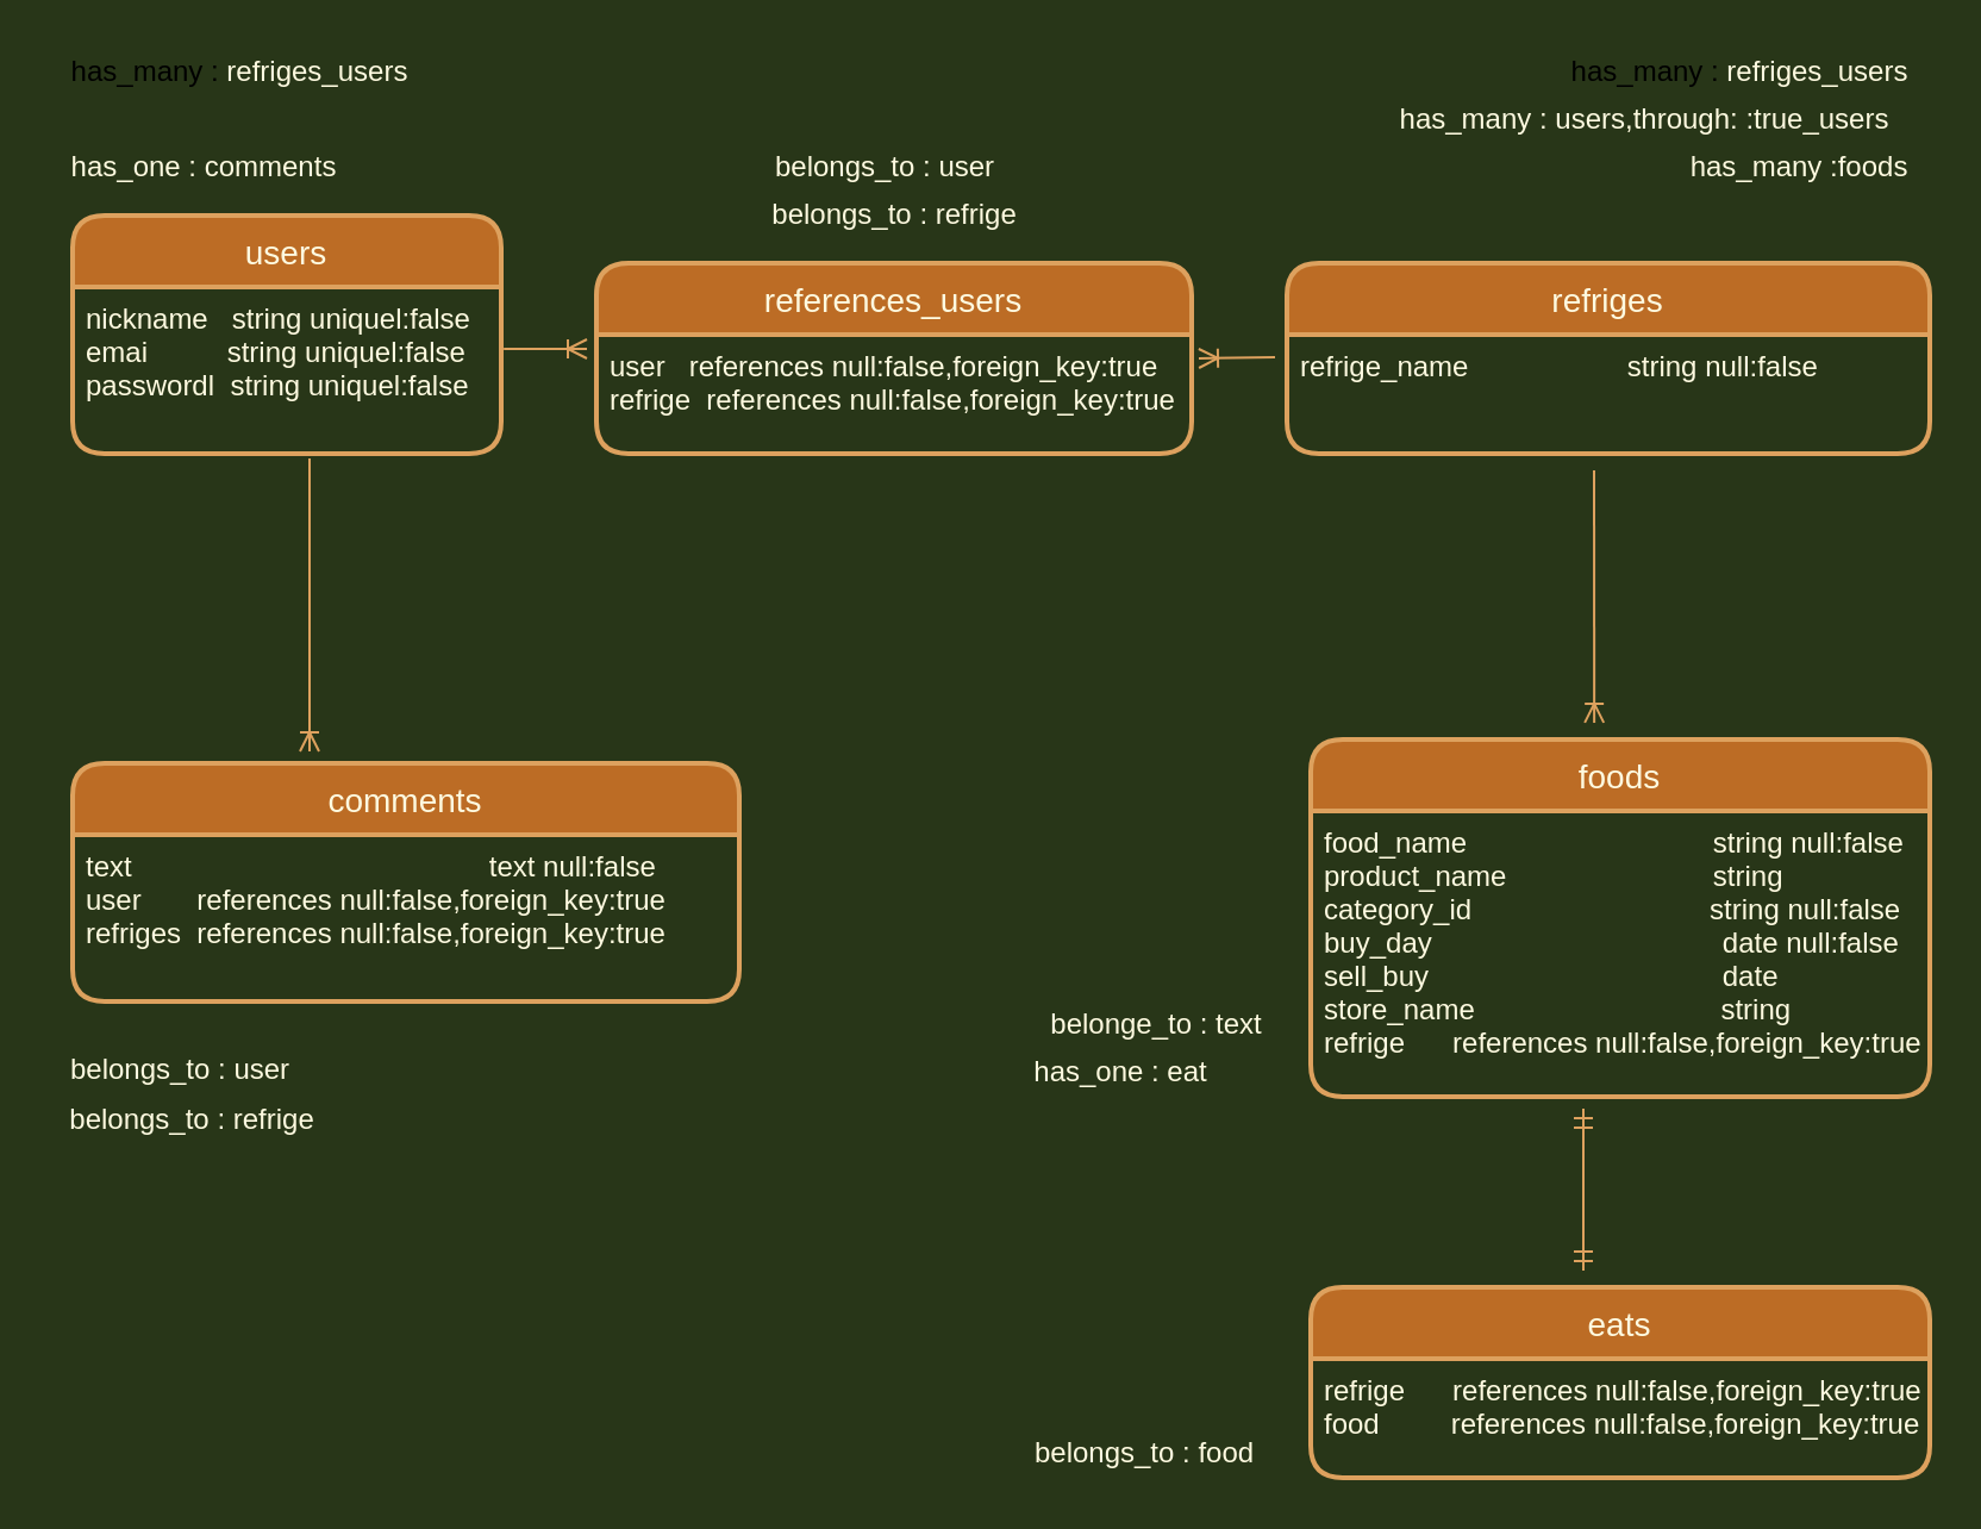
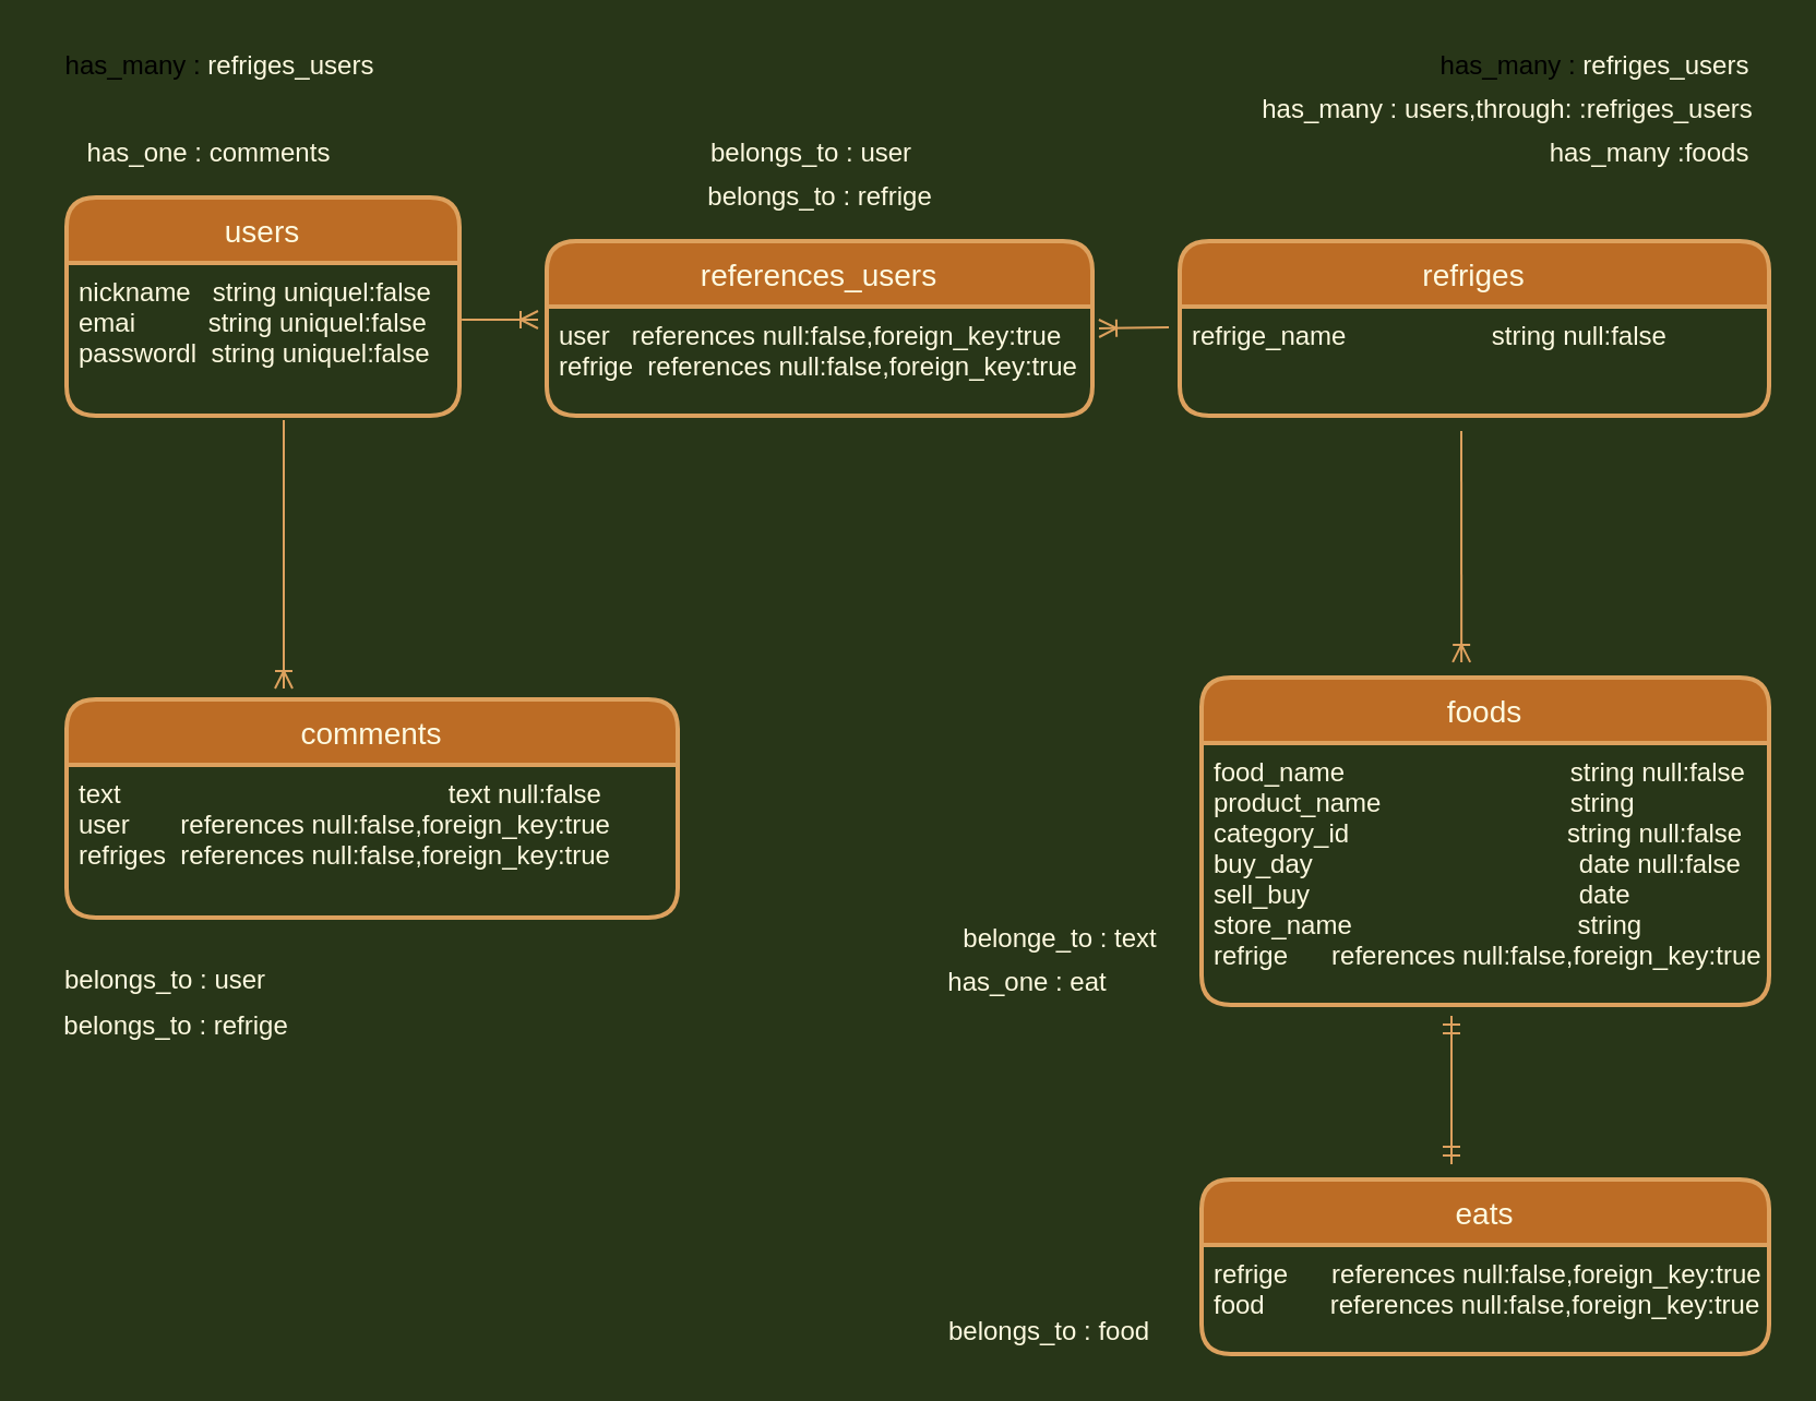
- <mxCell id="3" value="has_many : users,through: :true_users" style="text;html=1;align=center;verticalAlign=middle;resizable=0;points=[];autosize=1;fontColor=#FEFAE0;" parent="1" vertex="1"><mxGeometry x="570" y="40" width="240" height="20" as="geometry" /></mxCell>
+ <mxCell id="3" value="has_many : users,through: :refriges_users" style="text;html=1;align=center;verticalAlign=middle;resizable=0;points=[];autosize=1;fontColor=#FEFAE0;" parent="1" vertex="1"><mxGeometry x="570" y="40" width="240" height="20" as="geometry" /></mxCell>
- <mxCell id="6" value="has_one : comments" style="text;html=1;align=center;verticalAlign=middle;resizable=0;points=[];autosize=1;fontColor=#FEFAE0;" parent="1" vertex="1"><mxGeometry x="20" y="60" width="130" height="20" as="geometry" /></mxCell>
+ <mxCell id="6" value="has_one : comments" style="text;html=1;align=center;verticalAlign=middle;resizable=0;points=[];autosize=1;fontColor=#FEFAE0;" parent="1" vertex="1"><mxGeometry x="30" y="60" width="130" height="20" as="geometry" /></mxCell>
